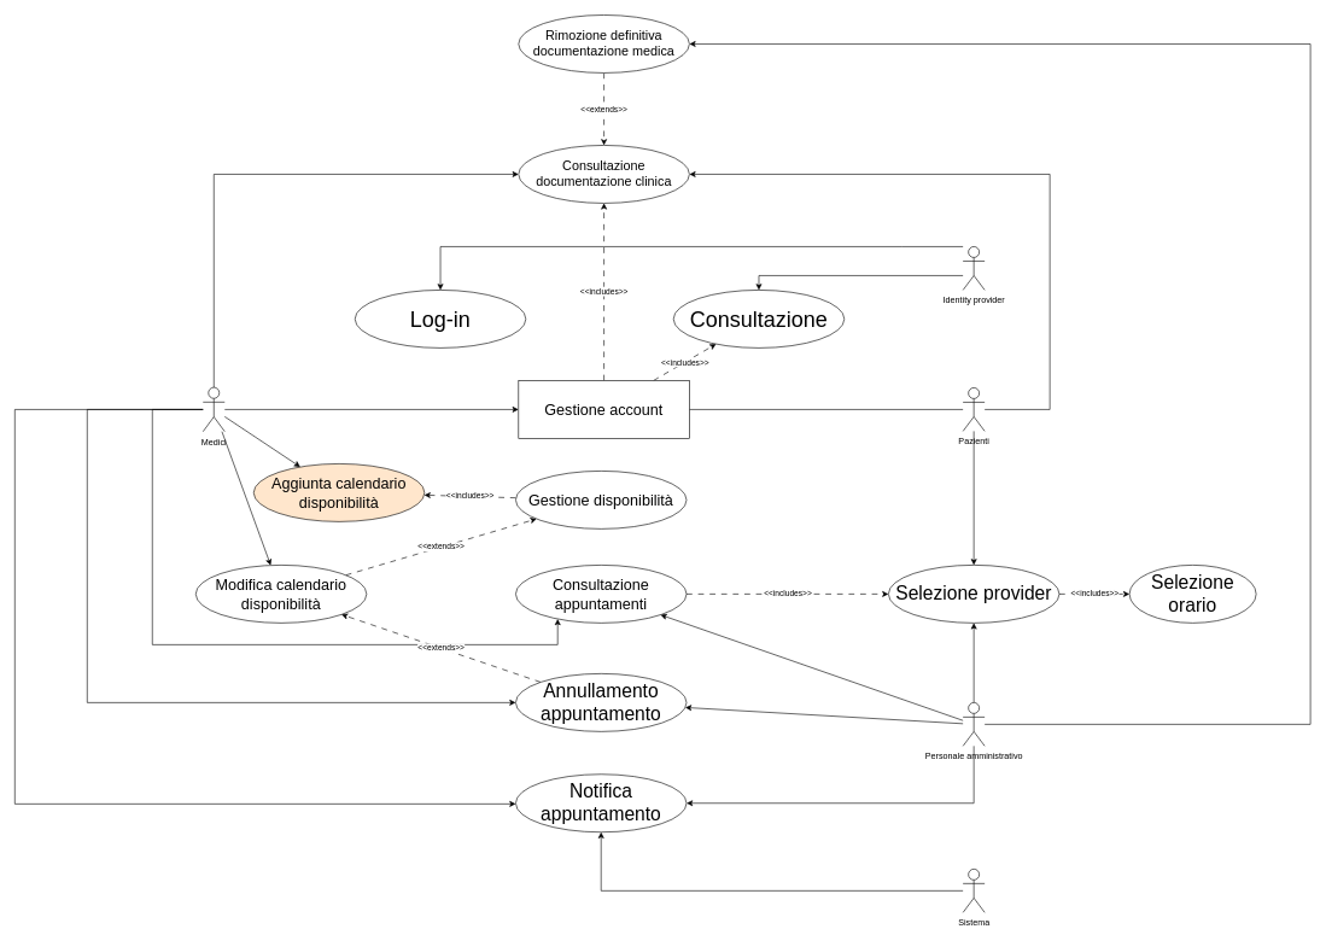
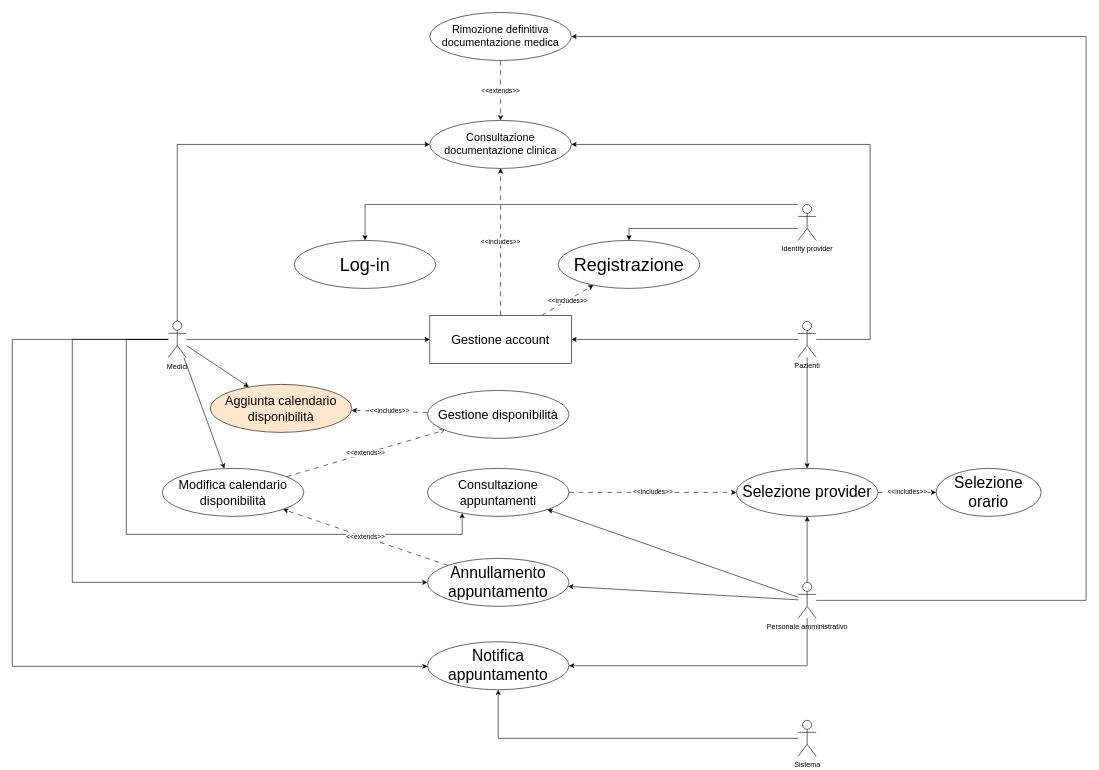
- <mxCell id="17" value="&lt;font style=&quot;font-size: 30px;&quot;&gt;Consultazione&lt;/font&gt;" style="ellipse;whiteSpace=wrap;html=1;" parent="1" vertex="1"><mxGeometry x="930" y="400" width="236" height="80" as="geometry" /></mxCell>
+ <mxCell id="17" value="&lt;font style=&quot;font-size: 30px;&quot;&gt;Registrazione&lt;/font&gt;" style="ellipse;whiteSpace=wrap;html=1;" parent="1" vertex="1"><mxGeometry x="930" y="400" width="236" height="80" as="geometry" /></mxCell>
- <mxCell id="2" style="rounded=0;orthogonalLoop=1;jettySize=auto;html=1;endArrow=none;" edge="1" parent="1" source="5" target="43"><mxGeometry relative="1" as="geometry" /></mxCell>
+ <mxCell id="2" style="rounded=0;orthogonalLoop=1;jettySize=auto;html=1;" edge="1" parent="1" source="5" target="43"><mxGeometry relative="1" as="geometry" /></mxCell>
- <mxCell id="30" value="&amp;lt;&amp;lt;extends&amp;gt;&amp;gt;" style="rounded=0;orthogonalLoop=1;jettySize=auto;html=1;dashed=1;dashPattern=8 8;" edge="1" parent="1" source="31" target="45"><mxGeometry relative="1" as="geometry" /></mxCell>
+ <mxCell id="30" value="&amp;lt;&amp;lt;extends&amp;gt;&amp;gt;" style="rounded=0;orthogonalLoop=1;jettySize=auto;html=1;dashed=1;dashPattern=8 8;endArrow=open;" edge="1" parent="1" source="31" target="45"><mxGeometry relative="1" as="geometry" /></mxCell>
